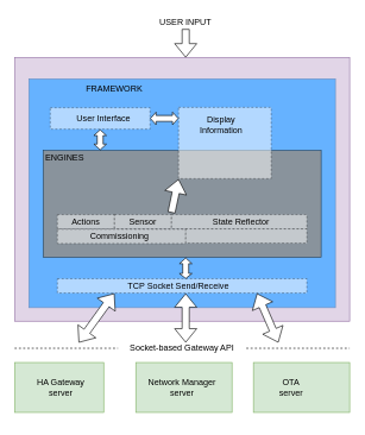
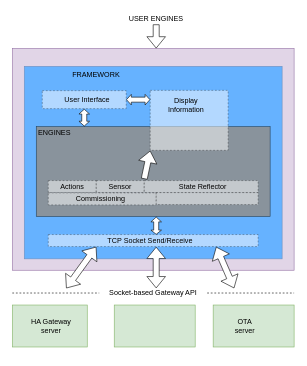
- <mxCell id="35" value="USER INPUT" style="text;html=1;strokeColor=none;fillColor=none;align=center;verticalAlign=middle;whiteSpace=wrap;rounded=0;opacity=50;" vertex="1" parent="1"><mxGeometry x="180" y="20" width="160" height="20" as="geometry" /></mxCell>
+ <mxCell id="35" value="USER ENGINES" style="text;html=1;strokeColor=none;fillColor=none;align=center;verticalAlign=middle;whiteSpace=wrap;rounded=0;opacity=50;" vertex="1" parent="1"><mxGeometry x="180" y="20" width="160" height="20" as="geometry" /></mxCell>
- <mxCell id="12" value="Network Manager&lt;br&gt;server&lt;br&gt;" style="text;html=1;strokeColor=none;fillColor=none;align=center;verticalAlign=middle;whiteSpace=wrap;rounded=0;" parent="1" vertex="1"><mxGeometry x="200" y="508" width="110" height="70" as="geometry" /></mxCell>
